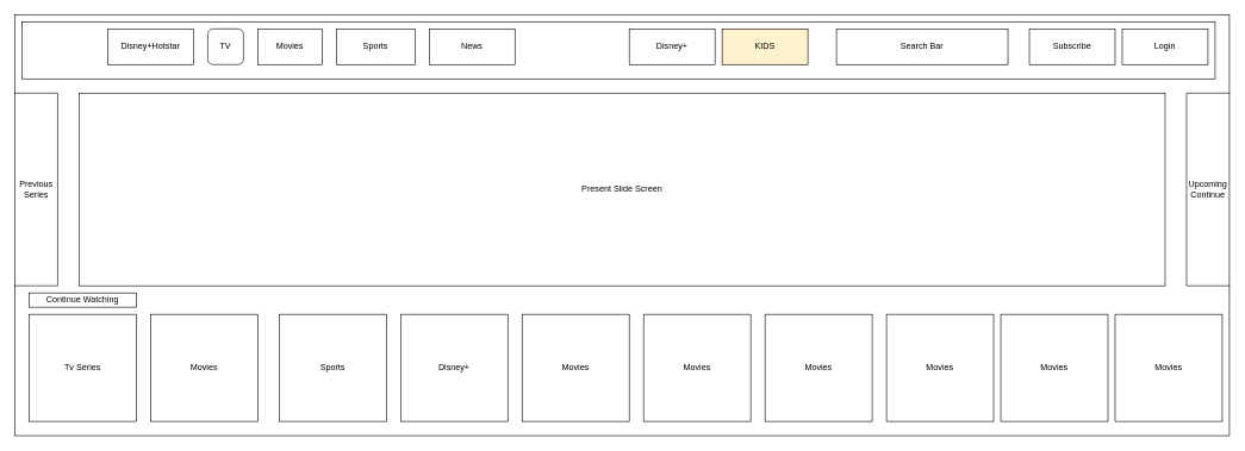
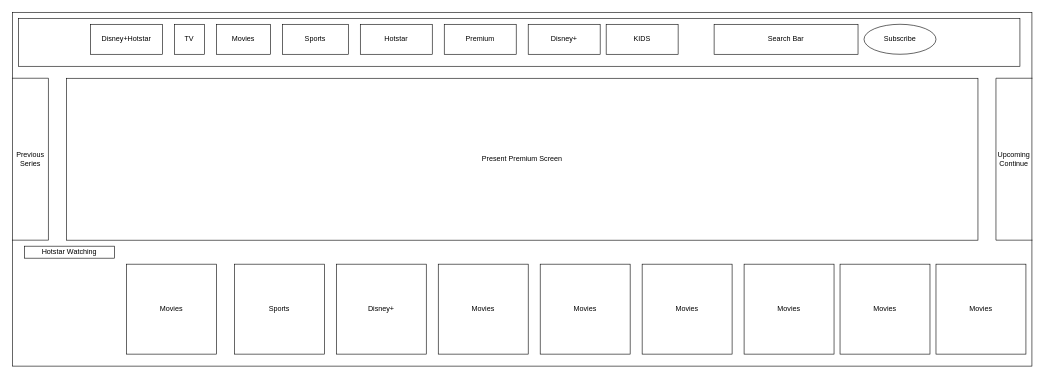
- <mxCell id="6" value="TV" style="whiteSpace=wrap;html=1;rounded=1;" vertex="1" parent="1"><mxGeometry x="290" y="40" width="50" height="50" as="geometry" /></mxCell>
+ <mxCell id="6" value="TV" style="rounded=0;whiteSpace=wrap;html=1;" vertex="1" parent="1"><mxGeometry x="290" y="40" width="50" height="50" as="geometry" /></mxCell>
- <mxCell id="9" value="News" style="rounded=0;whiteSpace=wrap;html=1;" vertex="1" parent="1"><mxGeometry x="600" y="40" width="120" height="50" as="geometry" /></mxCell>
+ <mxCell id="9" value="Hotstar" style="rounded=0;whiteSpace=wrap;html=1;" vertex="1" parent="1"><mxGeometry x="600" y="40" width="120" height="50" as="geometry" /></mxCell>
+ <mxCell id="10" value="Premium" style="rounded=0;whiteSpace=wrap;html=1;" vertex="1" parent="1"><mxGeometry x="740" y="40" width="120" height="50" as="geometry" /></mxCell>
- <mxCell id="12" value="KIDS" style="rounded=0;whiteSpace=wrap;html=1;fillColor=#fff2cc;" vertex="1" parent="1"><mxGeometry x="1010" y="40" width="120" height="50" as="geometry" /></mxCell>
+ <mxCell id="12" value="KIDS" style="rounded=0;whiteSpace=wrap;html=1;" vertex="1" parent="1"><mxGeometry x="1010" y="40" width="120" height="50" as="geometry" /></mxCell>
- <mxCell id="13" value="Search Bar" style="rounded=0;whiteSpace=wrap;html=1;" vertex="1" parent="1"><mxGeometry x="1170" y="40" width="240" height="50" as="geometry" /></mxCell>
+ <mxCell id="13" value="Search Bar" style="rounded=0;whiteSpace=wrap;html=1;" vertex="1" parent="1"><mxGeometry x="1190" y="40" width="240" height="50" as="geometry" /></mxCell>
- <mxCell id="14" value="Subscribe" style="rounded=0;whiteSpace=wrap;html=1;" vertex="1" parent="1"><mxGeometry x="1440" y="40" width="120" height="50" as="geometry" /></mxCell>
+ <mxCell id="14" value="Subscribe" style="ellipse;whiteSpace=wrap;html=1;" vertex="1" parent="1"><mxGeometry x="1440" y="40" width="120" height="50" as="geometry" /></mxCell>
- <mxCell id="15" value="Login" style="rounded=0;whiteSpace=wrap;html=1;" vertex="1" parent="1"><mxGeometry x="1570" y="40" width="120" height="50" as="geometry" /></mxCell>
- <mxCell id="16" value="Present Slide Screen" style="rounded=0;whiteSpace=wrap;html=1;" vertex="1" parent="1"><mxGeometry x="110" y="130" width="1520" height="270" as="geometry" /></mxCell>
+ <mxCell id="16" value="Present Premium Screen" style="rounded=0;whiteSpace=wrap;html=1;" vertex="1" parent="1"><mxGeometry x="110" y="130" width="1520" height="270" as="geometry" /></mxCell>
- <mxCell id="29" value="Continue Watching" style="rounded=0;whiteSpace=wrap;html=1;" vertex="1" parent="1"><mxGeometry x="40" y="410" width="150" height="20" as="geometry" /></mxCell>
+ <mxCell id="29" value="Hotstar Watching" style="rounded=0;whiteSpace=wrap;html=1;" vertex="1" parent="1"><mxGeometry x="40" y="410" width="150" height="20" as="geometry" /></mxCell>
- <mxCell id="19" value="Tv Series" style="whiteSpace=wrap;html=1;aspect=fixed;" vertex="1" parent="1"><mxGeometry x="40" y="440" width="150" height="150" as="geometry" /></mxCell>
